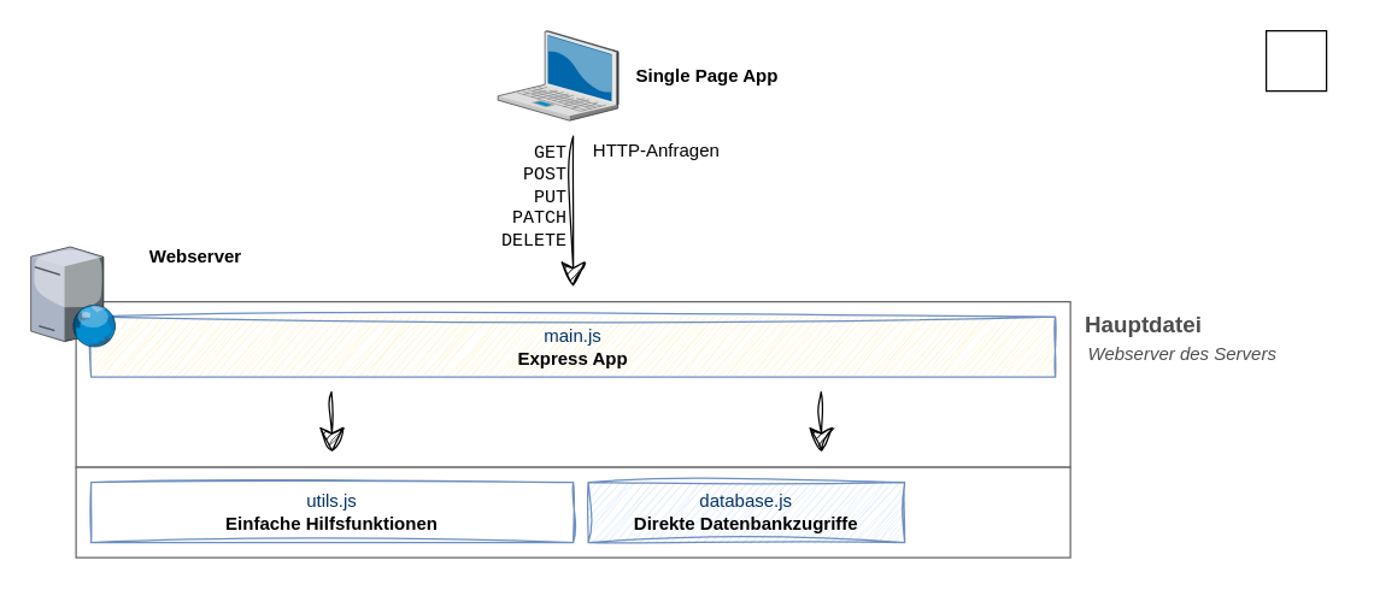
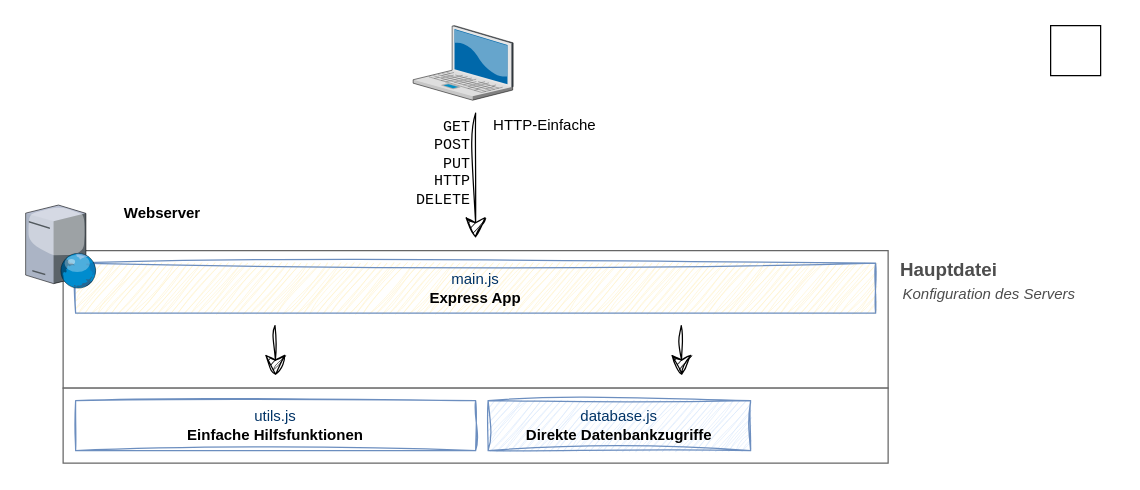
- <mxCell id="3" value="Single Page App" style="text;html=1;align=left;verticalAlign=middle;resizable=0;points=[];autosize=1;strokeColor=none;fillColor=none;fontStyle=1" parent="1" vertex="1"><mxGeometry x="420" y="34.83" width="110" height="30" as="geometry" /></mxCell>
- <mxCell id="8" value="HTTP-Anfragen" style="text;html=1;align=center;verticalAlign=middle;resizable=0;points=[];autosize=1;strokeColor=none;fillColor=none;spacing=0;spacingLeft=0;" parent="1" vertex="1"><mxGeometry x="380" y="90" width="110" height="20" as="geometry" /></mxCell>
+ <mxCell id="8" value="HTTP-Einfache" style="text;html=1;align=center;verticalAlign=middle;resizable=0;points=[];autosize=1;strokeColor=none;fillColor=none;spacing=0;spacingLeft=0;" parent="1" vertex="1"><mxGeometry x="380" y="90" width="110" height="20" as="geometry" /></mxCell>
- <mxCell id="6" value="&lt;div&gt;GET&lt;/div&gt;&lt;div&gt;POST&lt;/div&gt;&lt;div&gt;PUT&lt;/div&gt;&lt;div&gt;PATCH&lt;/div&gt;&lt;div&gt;DELETE&lt;br&gt;&lt;/div&gt;" style="text;html=1;align=right;verticalAlign=top;resizable=0;points=[];autosize=1;strokeColor=none;fillColor=none;fontFamily=Courier New;spacing=0;spacingRight=5;" parent="1" vertex="1"><mxGeometry x="310" y="90" width="70" height="80" as="geometry" /></mxCell>
+ <mxCell id="6" value="&lt;div&gt;GET&lt;/div&gt;&lt;div&gt;POST&lt;/div&gt;&lt;div&gt;PUT&lt;/div&gt;&lt;div&gt;HTTP&lt;/div&gt;&lt;div&gt;DELETE&lt;br&gt;&lt;/div&gt;" style="text;html=1;align=right;verticalAlign=top;resizable=0;points=[];autosize=1;strokeColor=none;fillColor=none;fontFamily=Courier New;spacing=0;spacingRight=5;" parent="1" vertex="1"><mxGeometry x="310" y="90" width="70" height="80" as="geometry" /></mxCell>
- <mxCell id="18" value="Webserver des Servers" style="text;html=1;align=left;verticalAlign=middle;resizable=0;points=[];autosize=1;strokeColor=none;fillColor=none;fontStyle=2;fontColor=#4D4D4D;" vertex="1" parent="1"><mxGeometry x="720" y="220" width="170" height="30" as="geometry" /></mxCell>
+ <mxCell id="18" value="Konfiguration des Servers" style="text;html=1;align=left;verticalAlign=middle;resizable=0;points=[];autosize=1;strokeColor=none;fillColor=none;fontStyle=2;fontColor=#4D4D4D;" vertex="1" parent="1"><mxGeometry x="720" y="220" width="170" height="30" as="geometry" /></mxCell>
